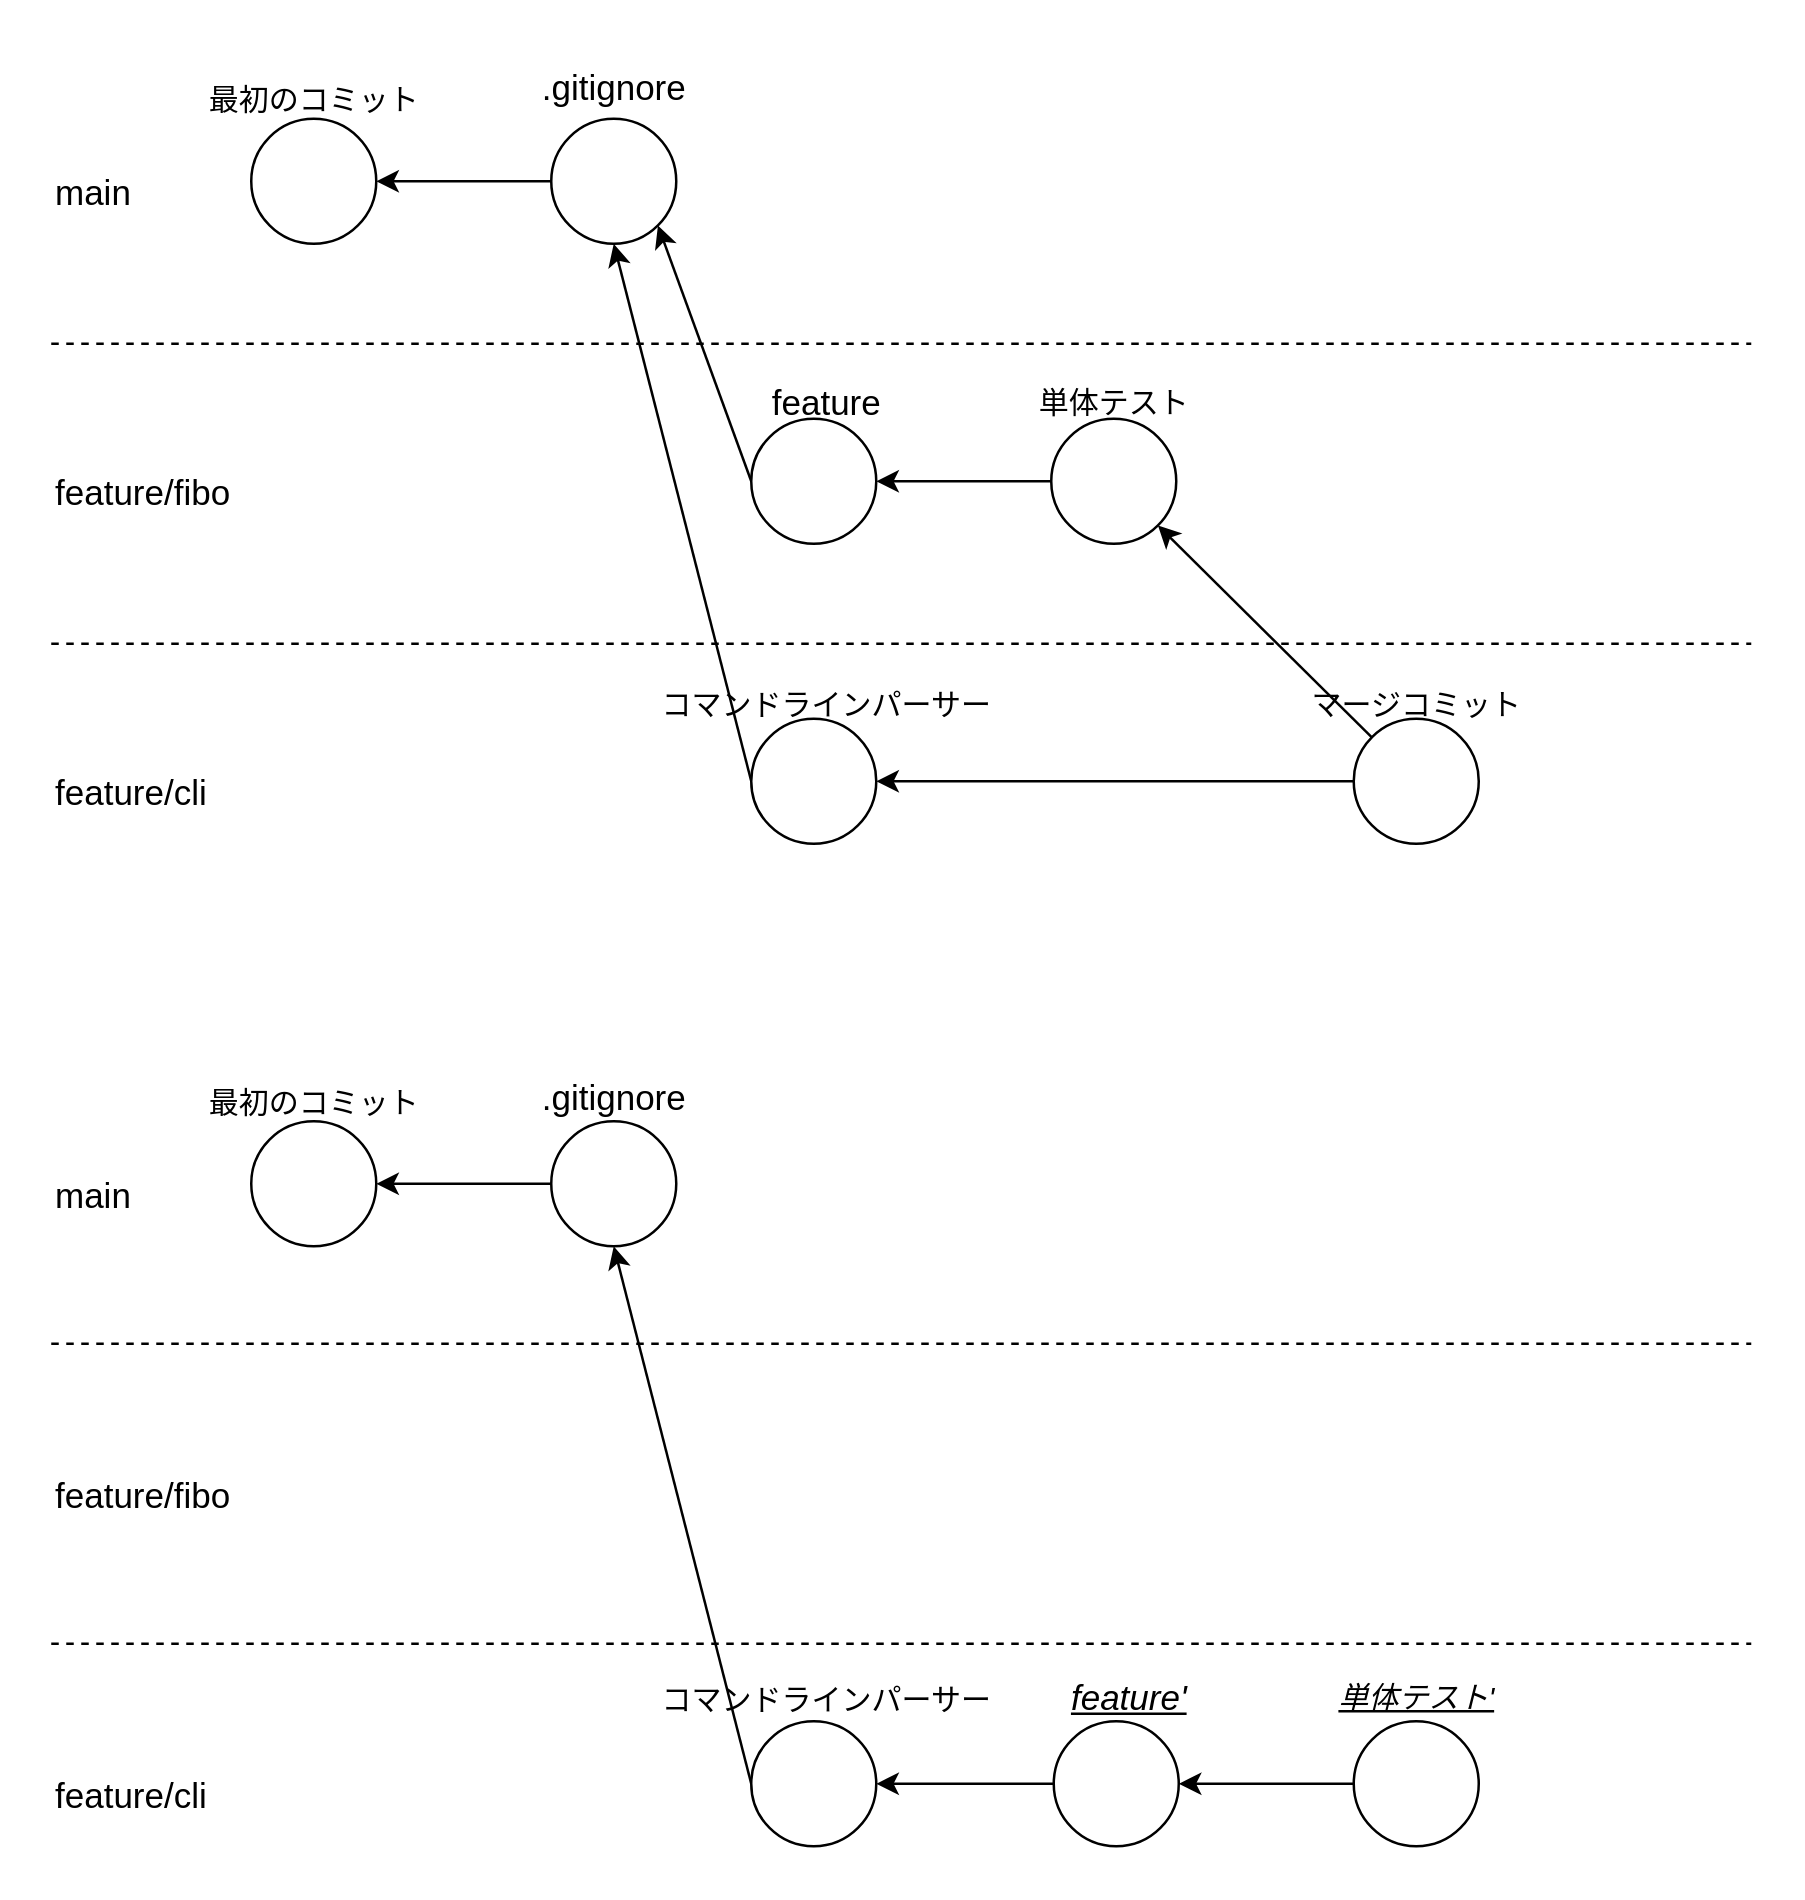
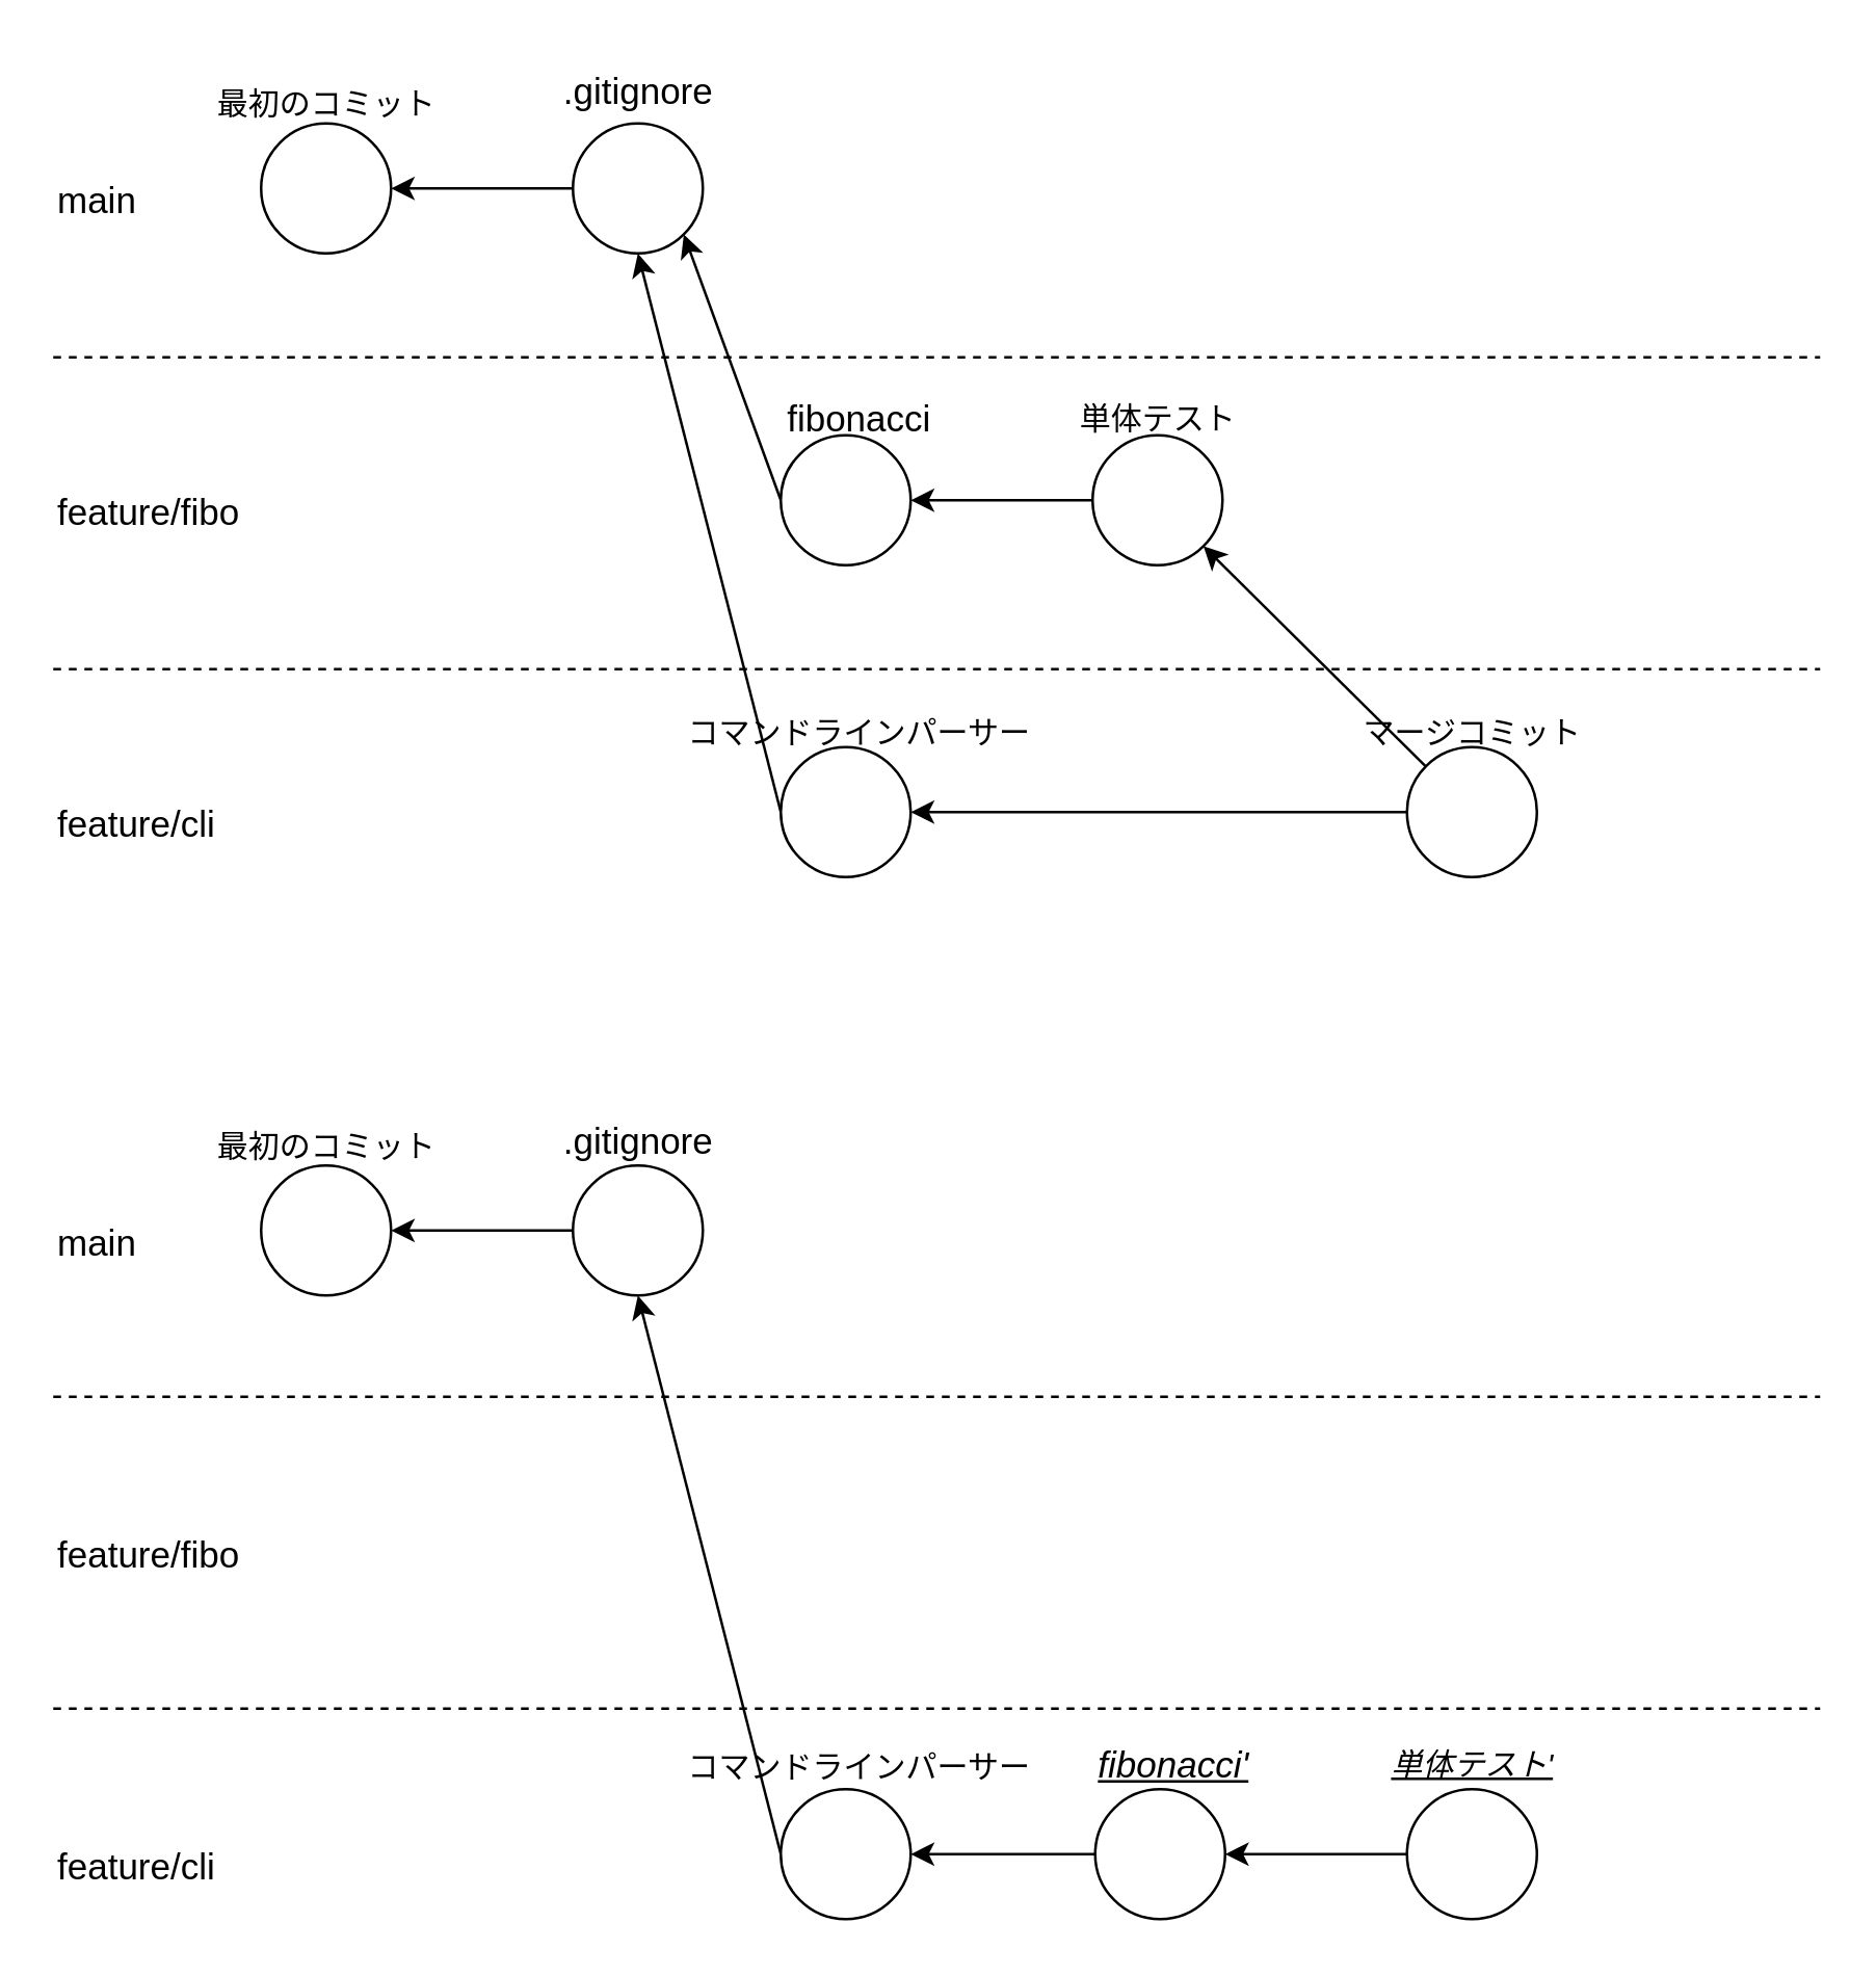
- <mxCell id="14" value="feature" style="text;html=1;align=center;verticalAlign=middle;rounded=0;fontSize=14;" vertex="1" parent="1"><mxGeometry x="290" y="146" width="80" height="30" as="geometry" /></mxCell>
+ <mxCell id="14" value="fibonacci" style="text;html=1;align=center;verticalAlign=middle;rounded=0;fontSize=14;" vertex="1" parent="1"><mxGeometry x="290" y="146" width="80" height="30" as="geometry" /></mxCell>
- <mxCell id="31" value="feature'" style="text;html=1;align=center;verticalAlign=middle;rounded=0;fontSize=14;fontStyle=6" vertex="1" parent="1"><mxGeometry x="411" y="664" width="80" height="30" as="geometry" /></mxCell>
+ <mxCell id="31" value="fibonacci'" style="text;html=1;align=center;verticalAlign=middle;rounded=0;fontSize=14;fontStyle=6" vertex="1" parent="1"><mxGeometry x="411" y="664" width="80" height="30" as="geometry" /></mxCell>
